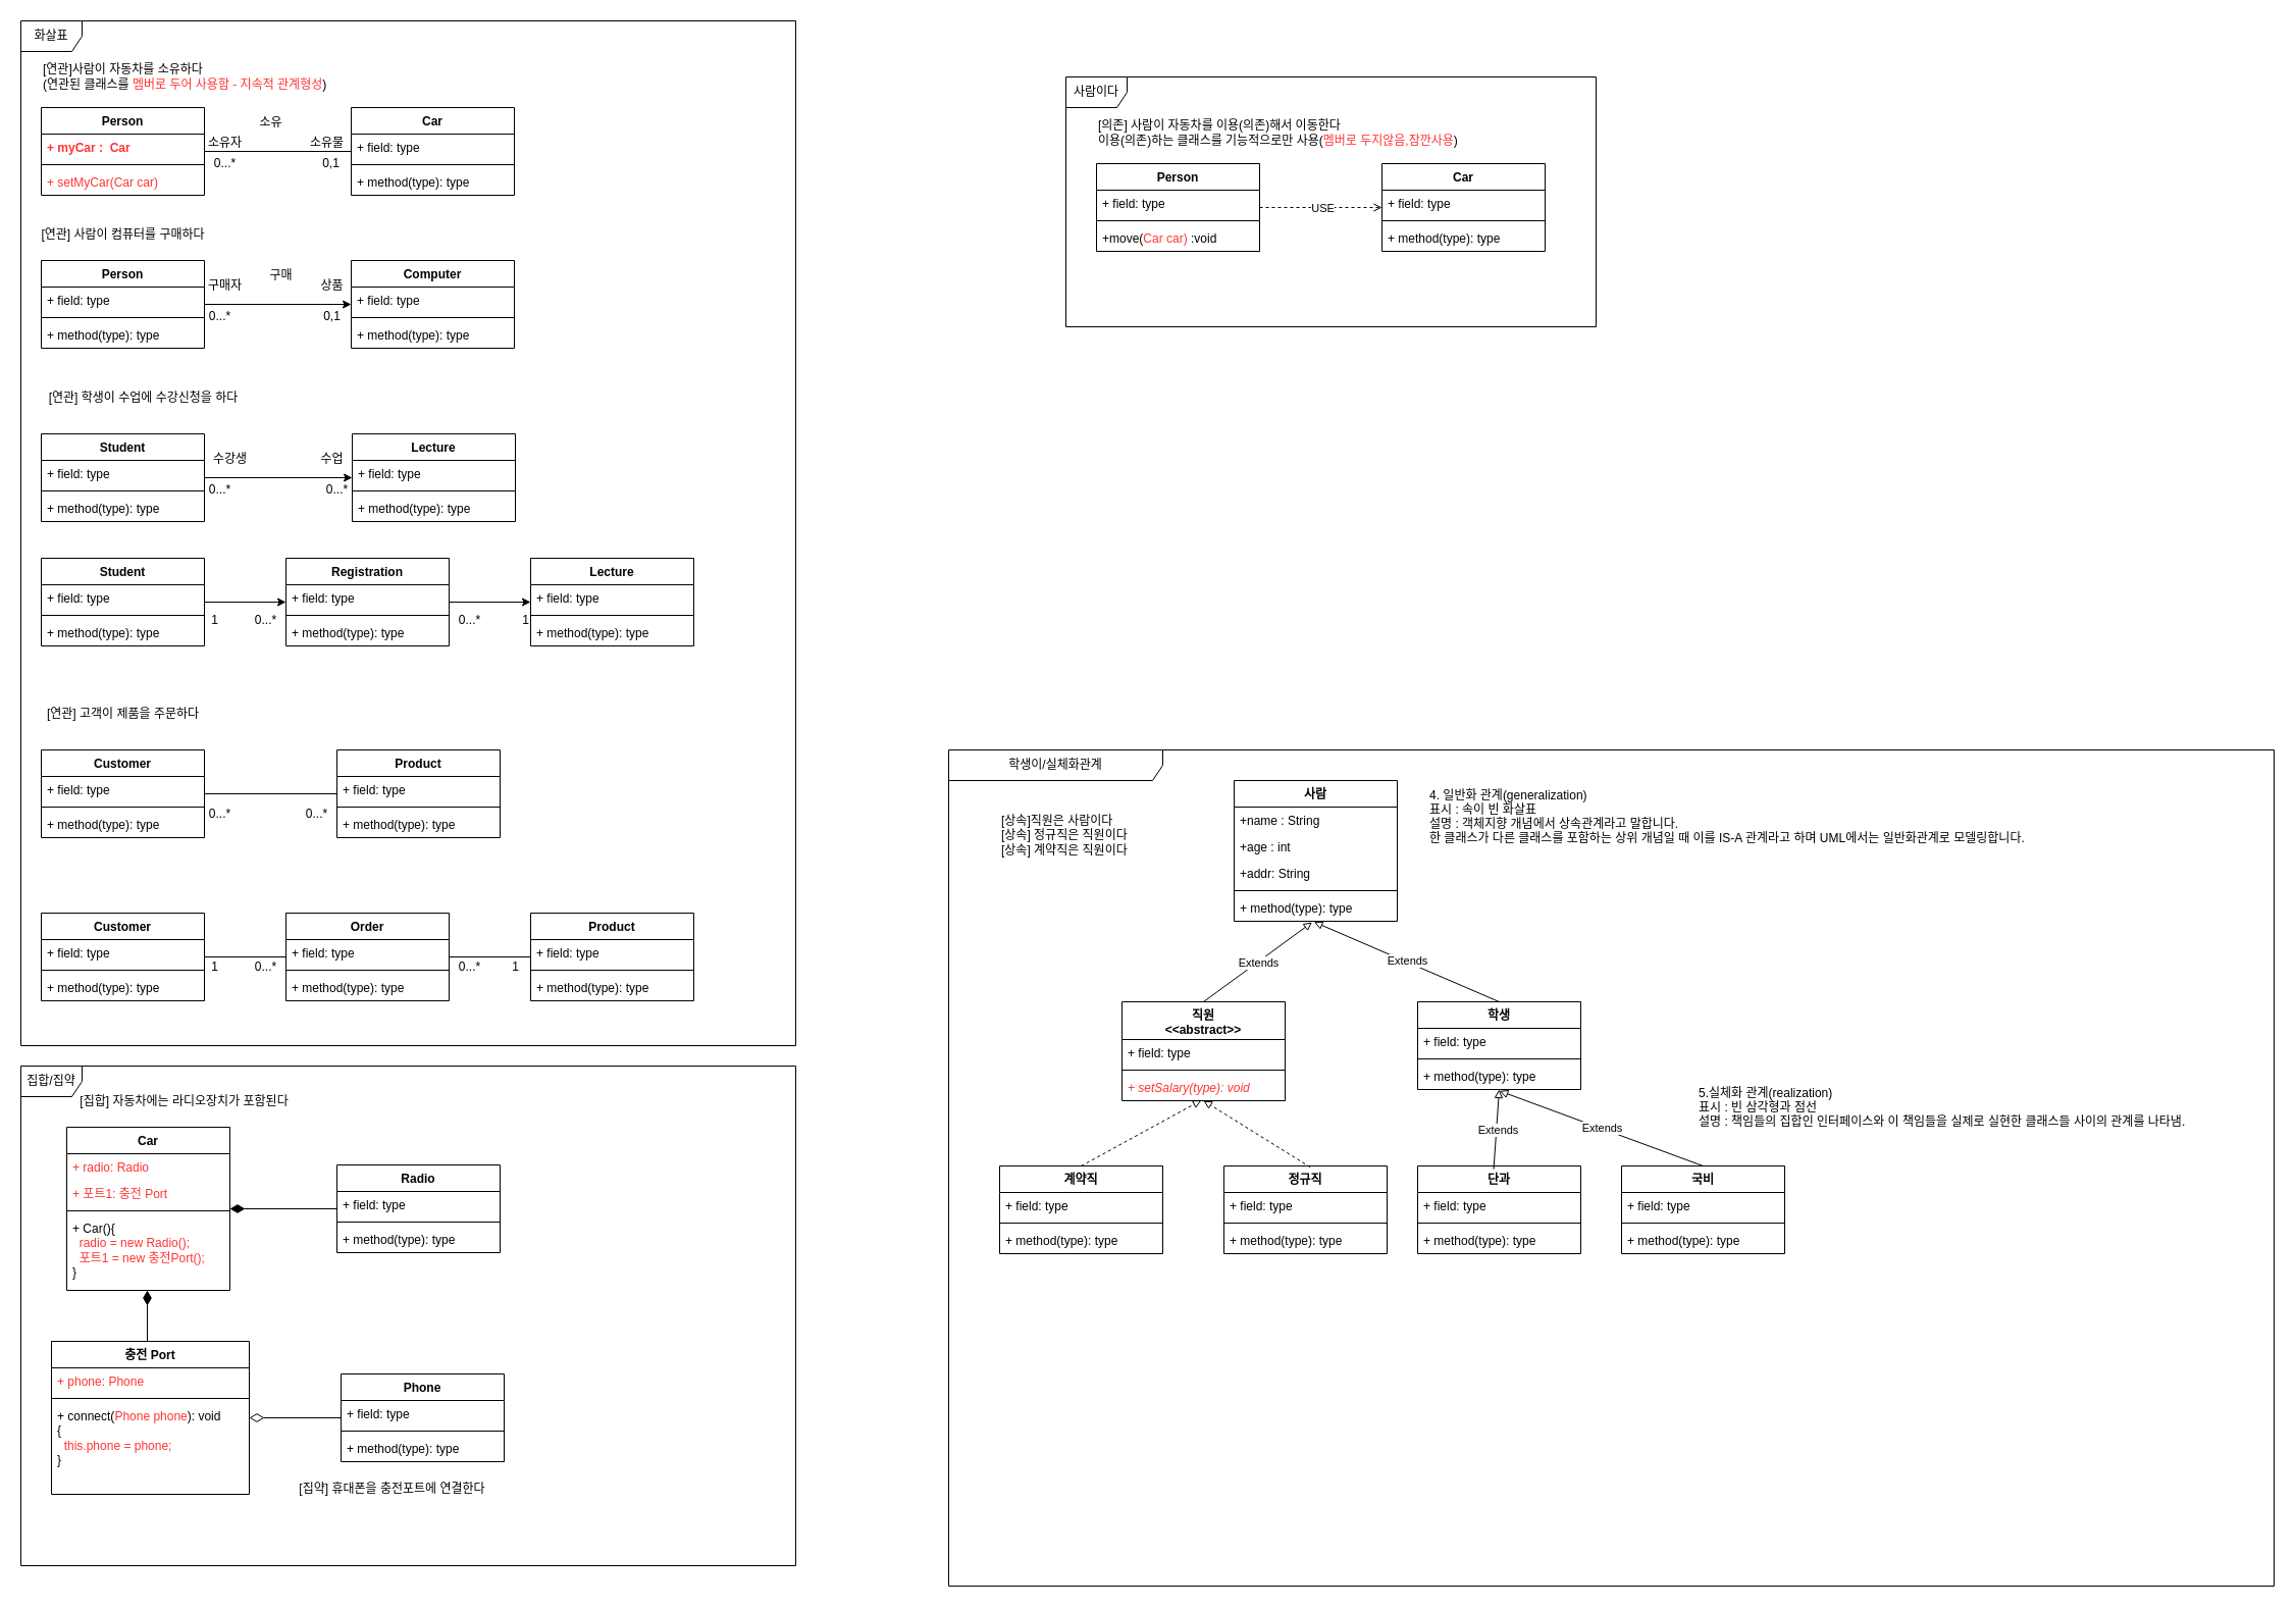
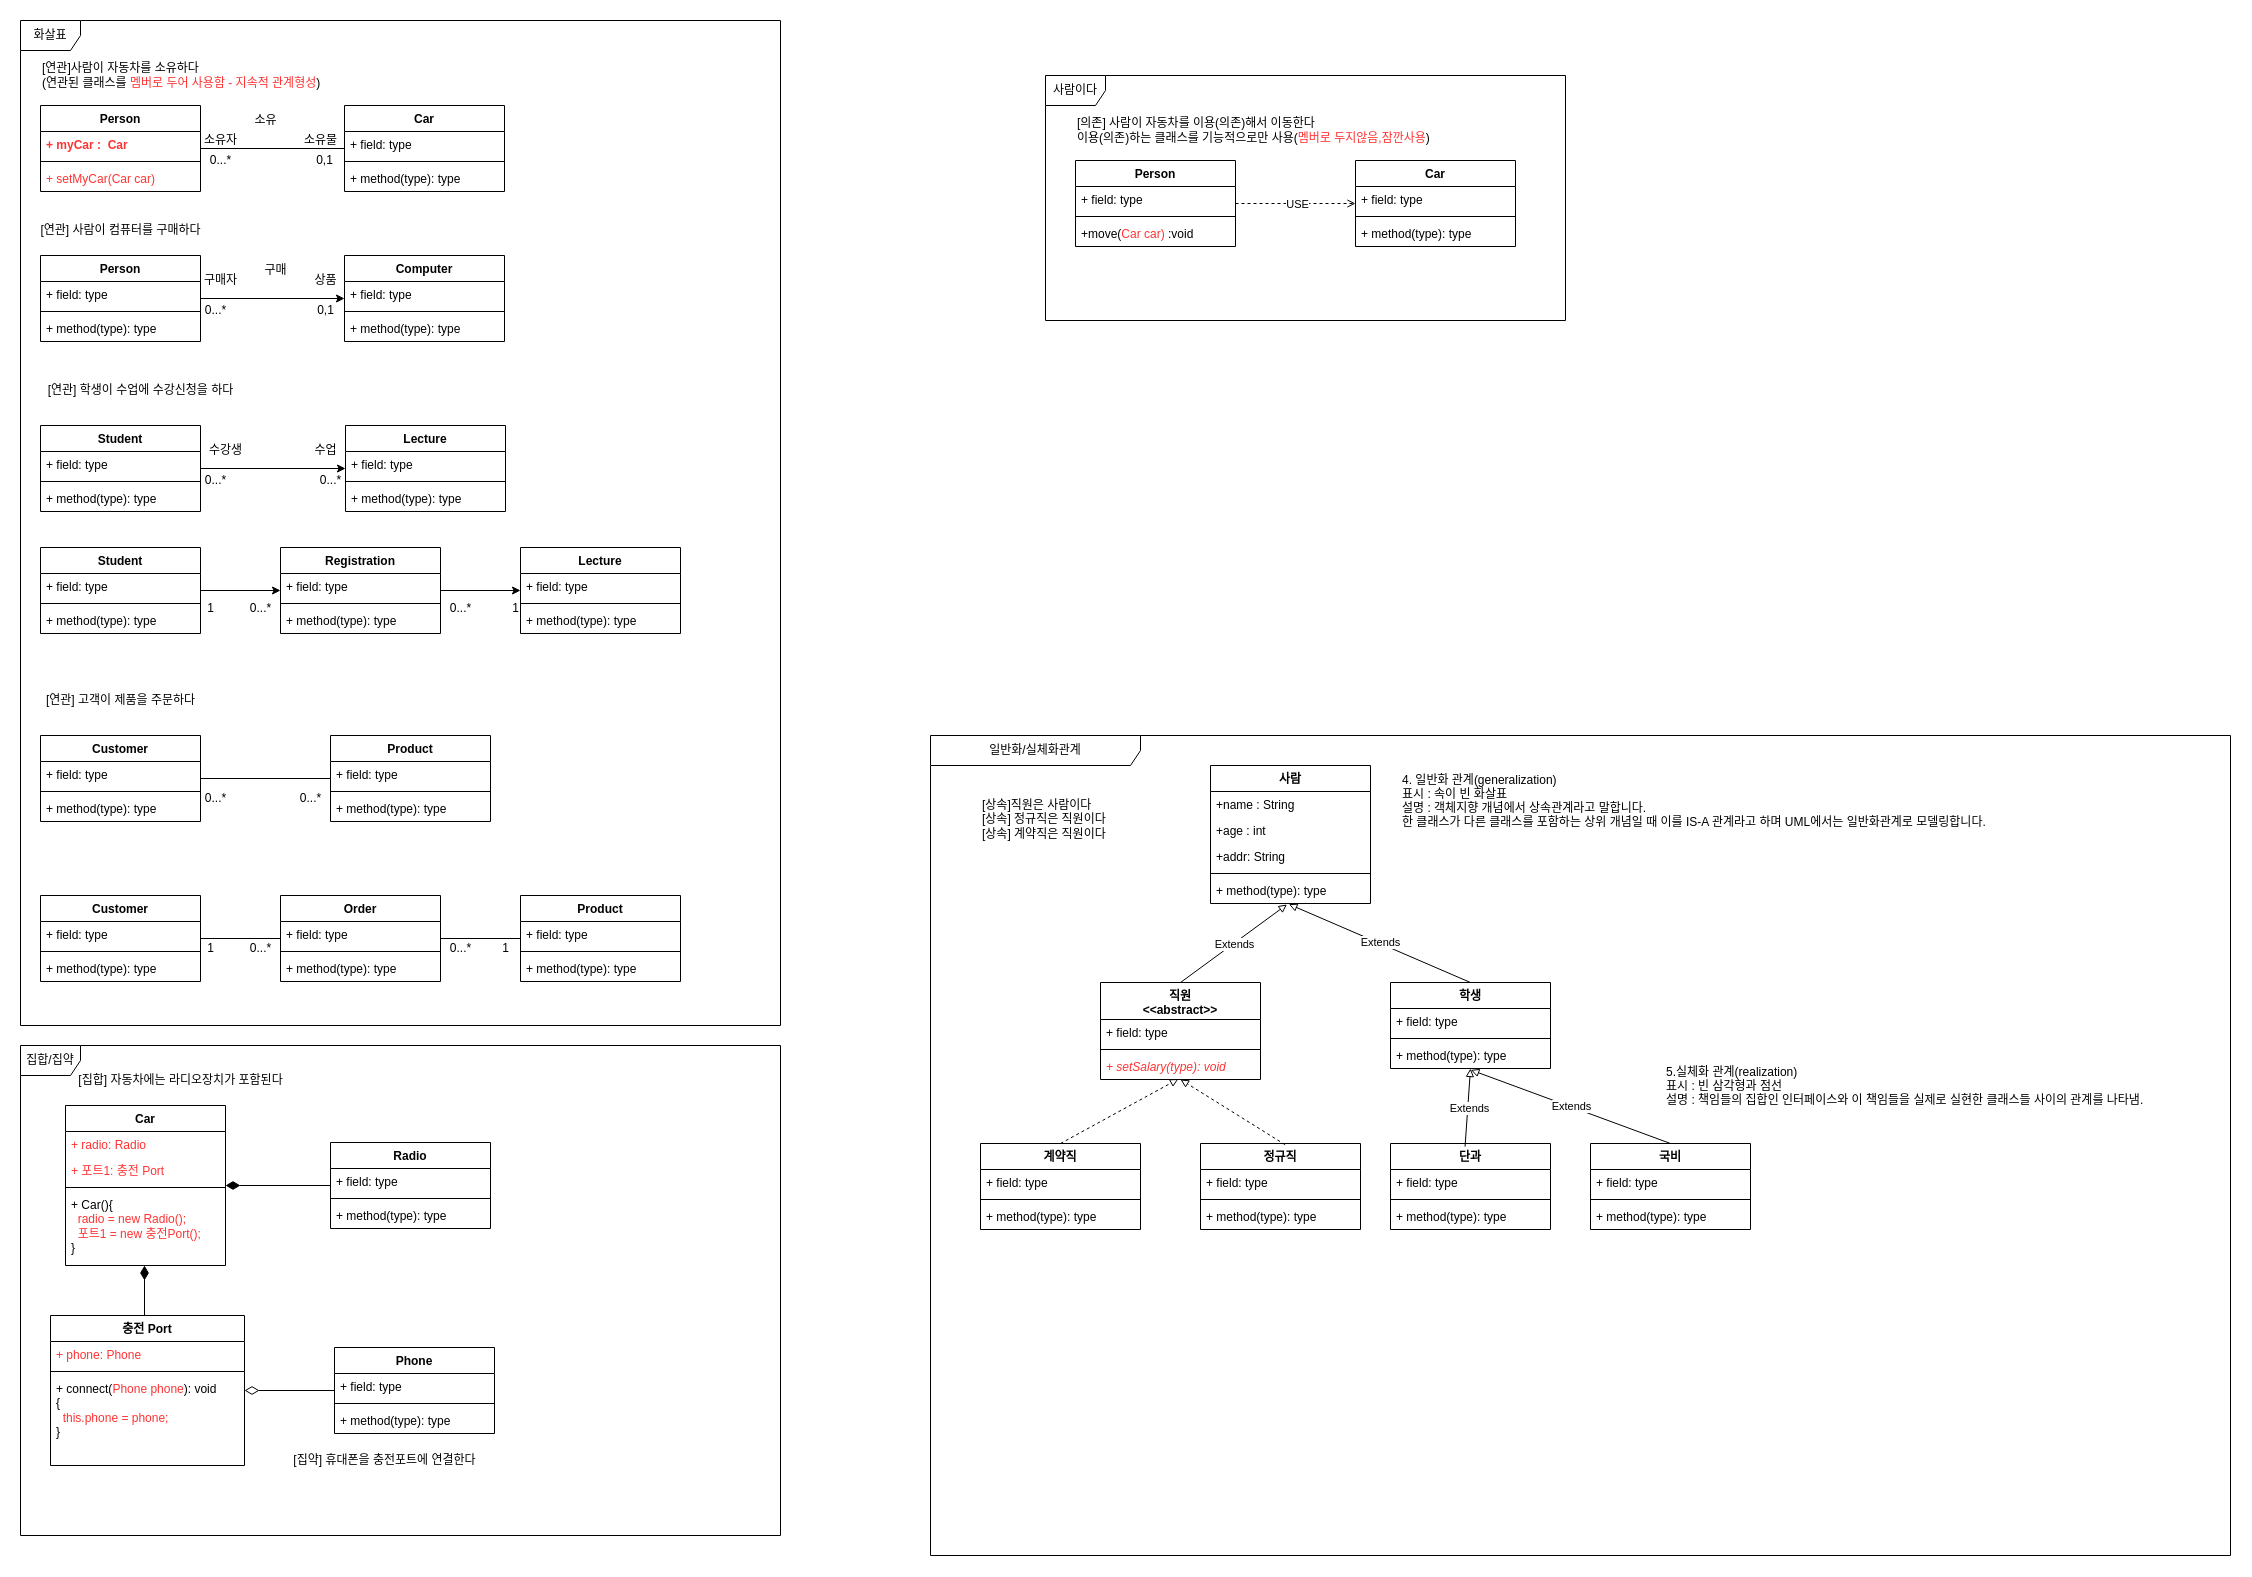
- <mxCell id="138" value="학생이/실체화관계" style="shape=umlFrame;whiteSpace=wrap;html=1;pointerEvents=0;width=210;height=30;" parent="96" vertex="1"><mxGeometry x="-50" y="-30" width="1300" height="820" as="geometry" /></mxCell>
+ <mxCell id="138" value="일반화/실체화관계" style="shape=umlFrame;whiteSpace=wrap;html=1;pointerEvents=0;width=210;height=30;" parent="96" vertex="1"><mxGeometry x="-50" y="-30" width="1300" height="820" as="geometry" /></mxCell>
